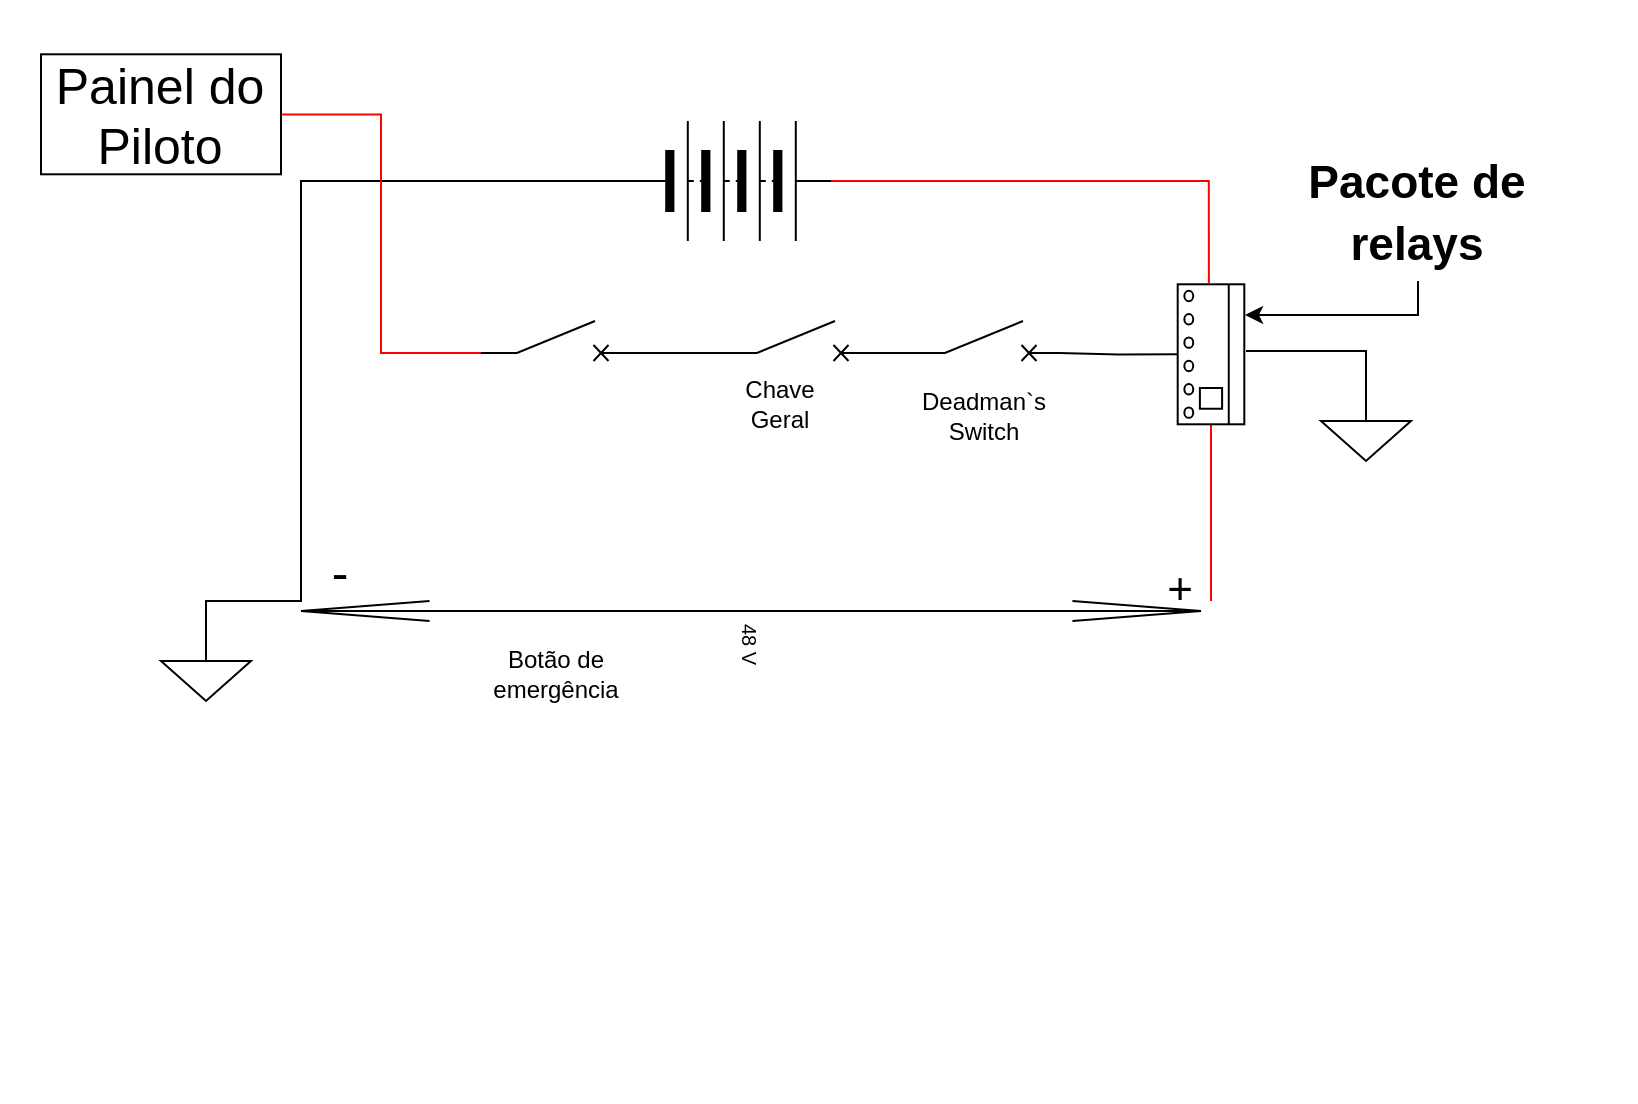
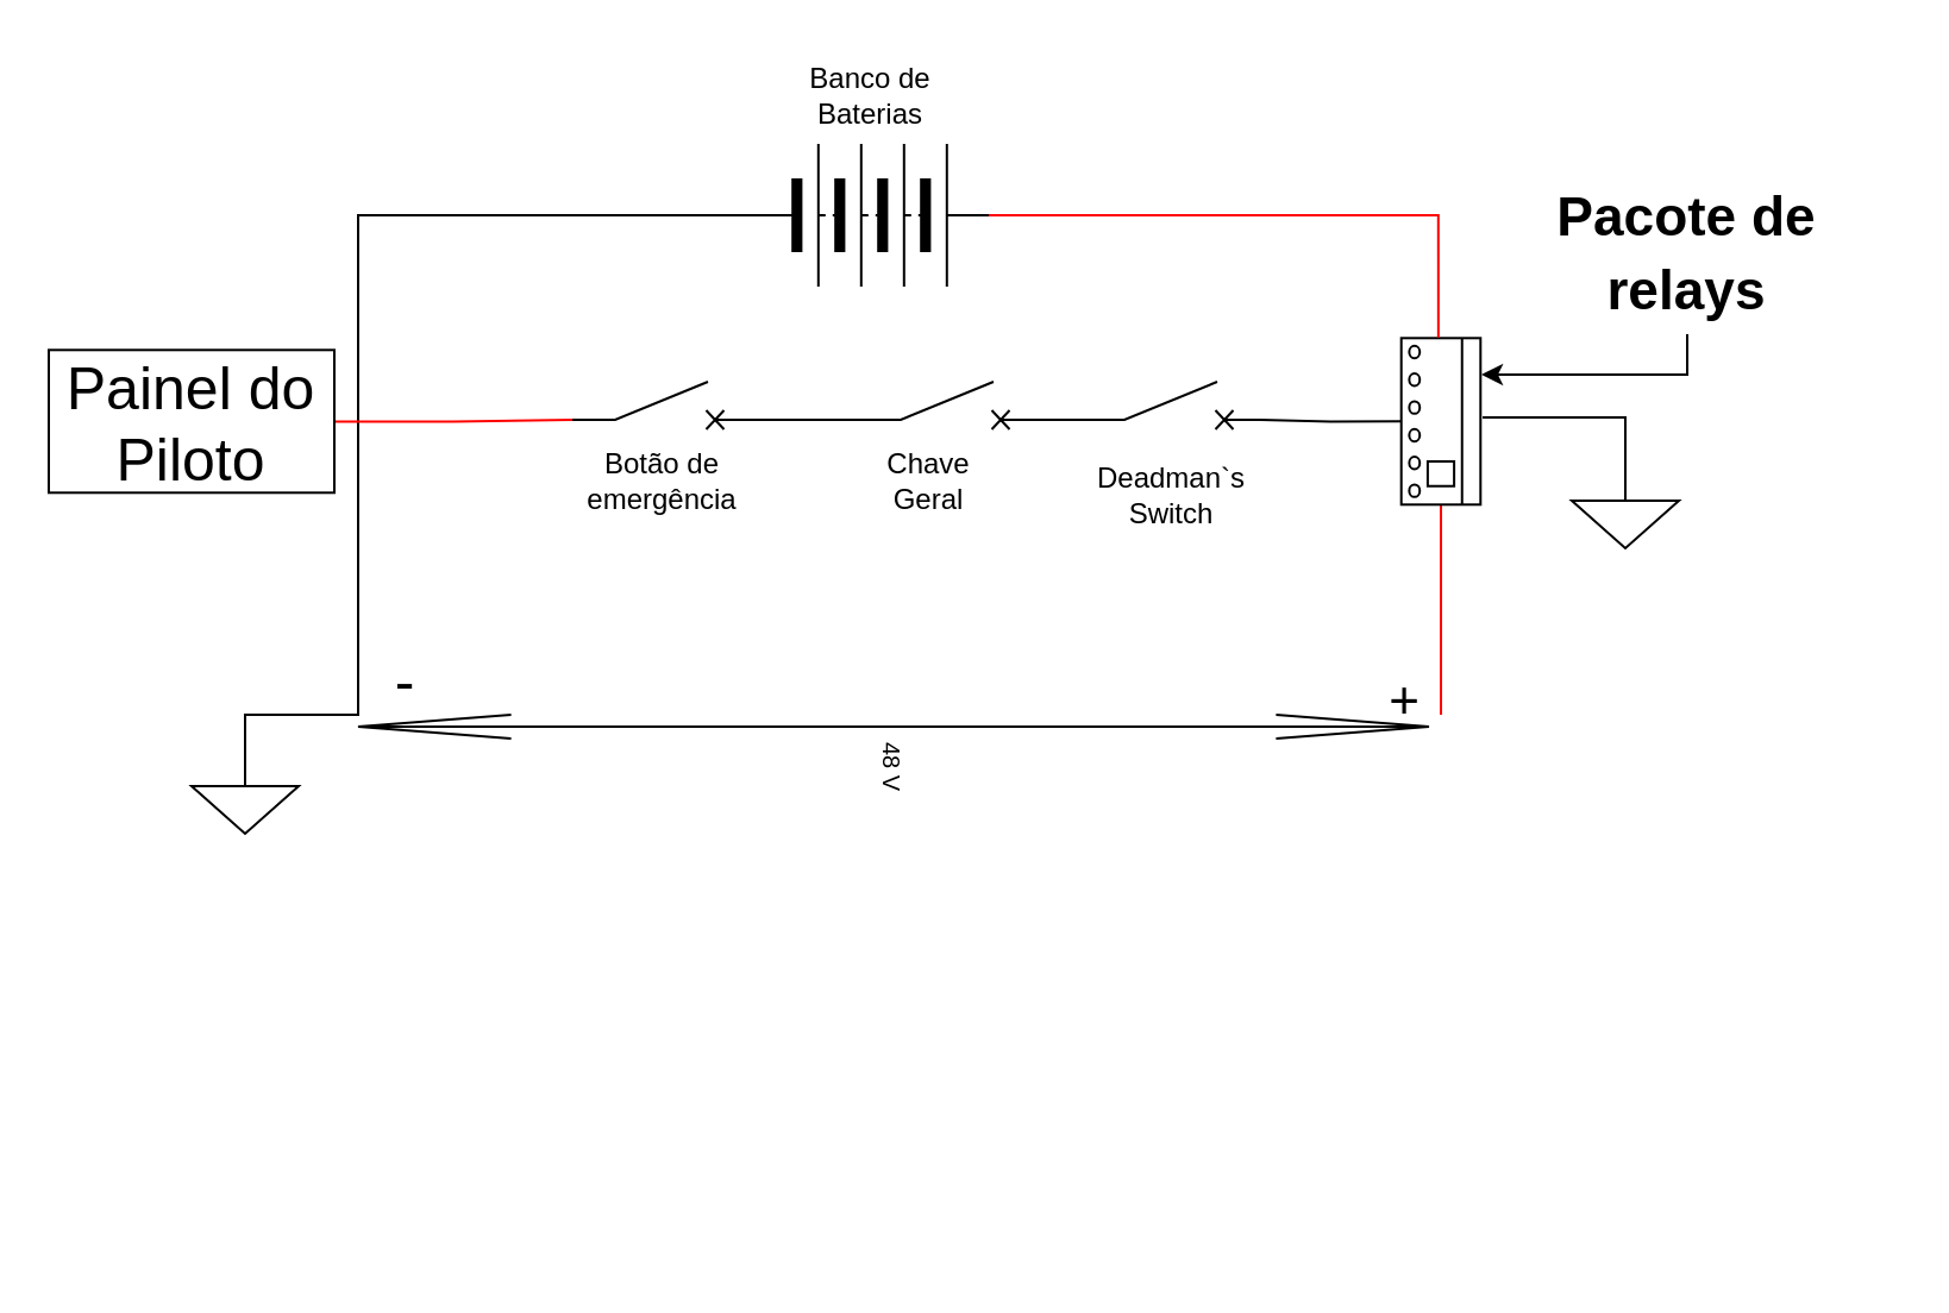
+ <mxCell id="12" value="Banco de Baterias" style="text;html=1;strokeColor=none;fillColor=none;align=center;verticalAlign=middle;whiteSpace=wrap;rounded=0;" vertex="1" parent="1"><mxGeometry x="327.5" y="20" width="75" height="40" as="geometry" /></mxCell>
- <mxCell id="20" value="Painel do Piloto" style="rounded=0;whiteSpace=wrap;html=1;fontSize=25;" vertex="1" parent="1"><mxGeometry x="20" y="26.65" width="120" height="60" as="geometry" /></mxCell>
+ <mxCell id="20" value="Painel do Piloto" style="rounded=0;whiteSpace=wrap;html=1;fontSize=25;" vertex="1" parent="1"><mxGeometry x="20" y="146.65" width="120" height="60" as="geometry" /></mxCell>
- <mxCell id="16" value="Botão de emergência" style="text;html=1;strokeColor=none;fillColor=none;align=center;verticalAlign=middle;whiteSpace=wrap;rounded=0;" vertex="1" parent="1"><mxGeometry x="248" y="321.65" width="60" height="30" as="geometry" /></mxCell>
+ <mxCell id="16" value="Botão de emergência" style="text;html=1;strokeColor=none;fillColor=none;align=center;verticalAlign=middle;whiteSpace=wrap;rounded=0;" vertex="1" parent="1"><mxGeometry x="248" y="186.65" width="60" height="30" as="geometry" /></mxCell>
